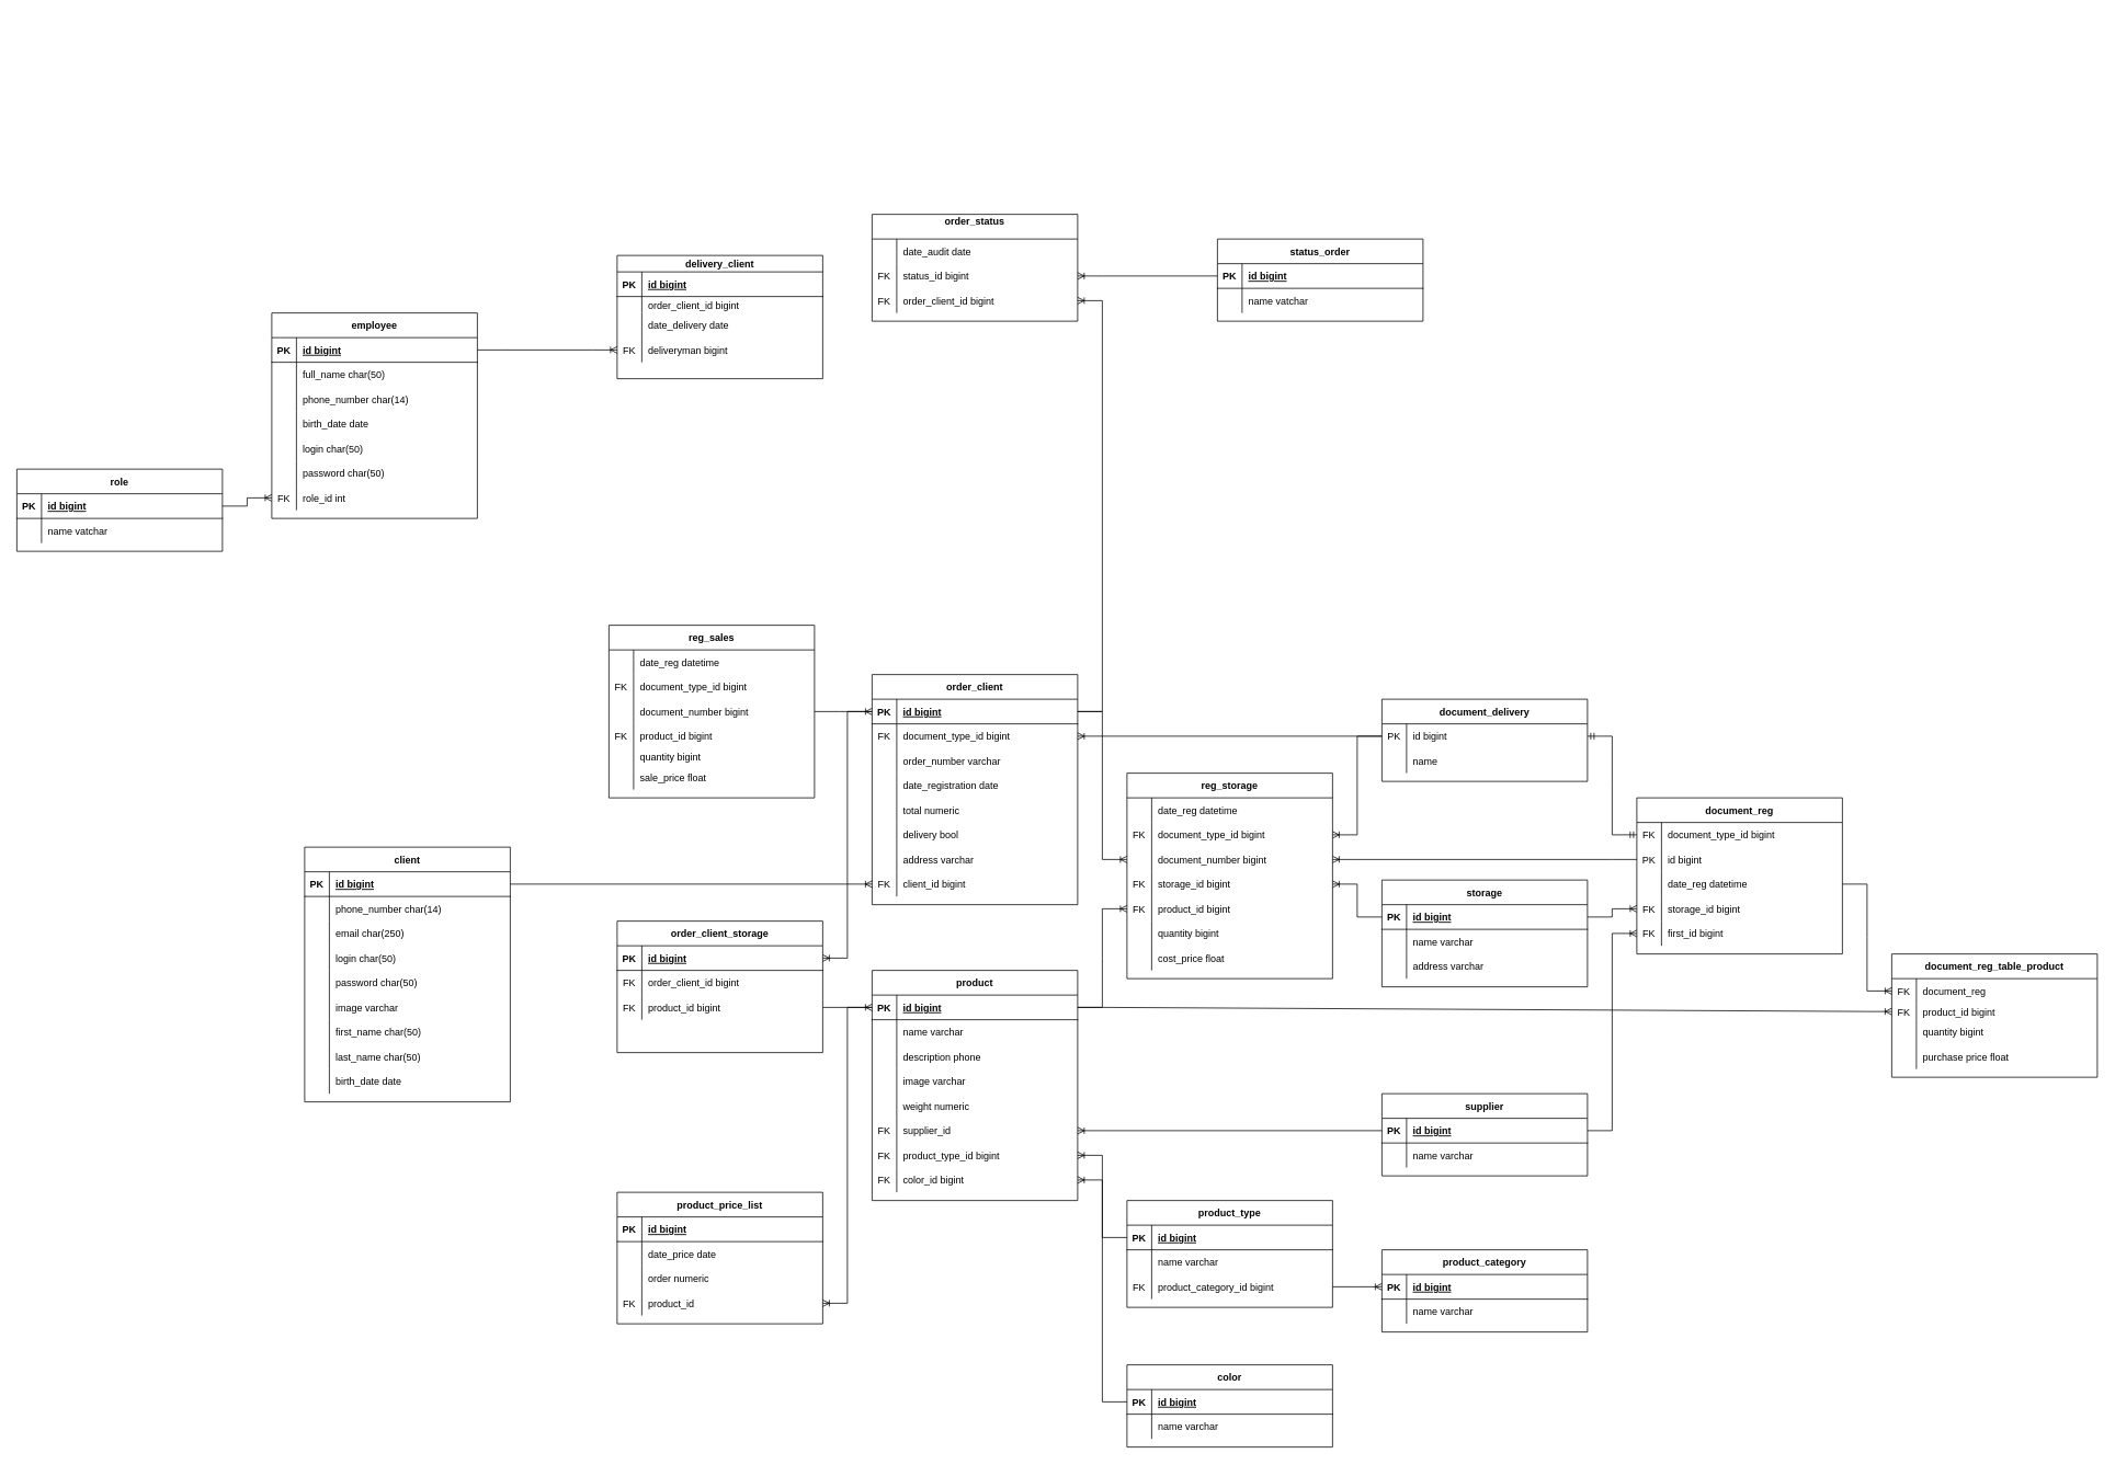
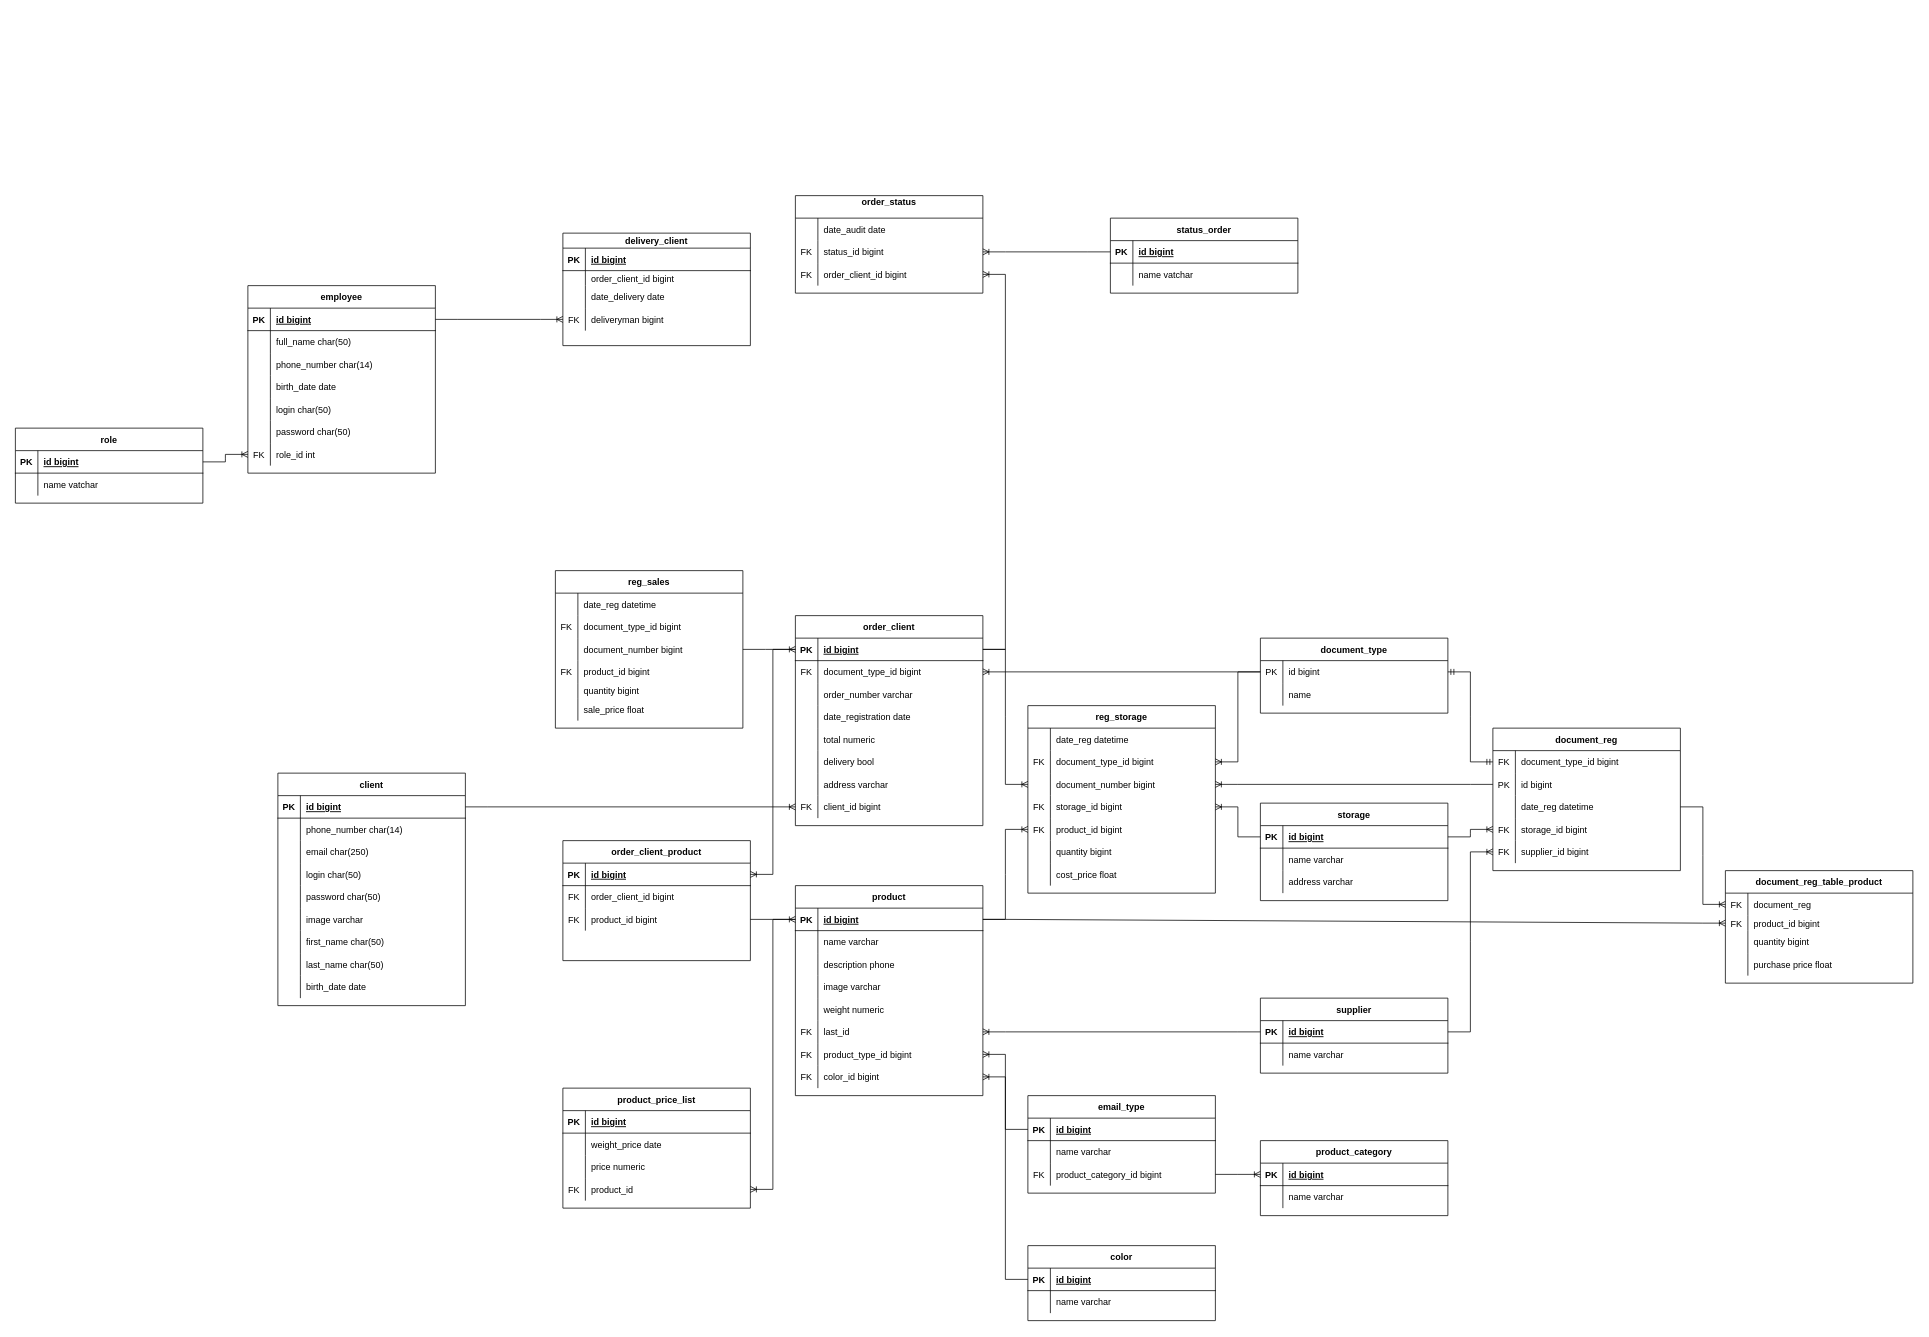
- <mxCell id="275" value="document_delivery" style="shape=table;startSize=30;container=1;collapsible=1;childLayout=tableLayout;fixedRows=1;rowLines=0;fontStyle=1;align=center;resizeLast=1;" vertex="1" parent="1"><mxGeometry x="1680" y="850" width="250" height="100" as="geometry" /></mxCell>
+ <mxCell id="275" value="document_type" style="shape=table;startSize=30;container=1;collapsible=1;childLayout=tableLayout;fixedRows=1;rowLines=0;fontStyle=1;align=center;resizeLast=1;" vertex="1" parent="1"><mxGeometry x="1680" y="850" width="250" height="100" as="geometry" /></mxCell>
- <mxCell id="180" value="order_client_storage" style="shape=table;startSize=30;container=1;collapsible=1;childLayout=tableLayout;fixedRows=1;rowLines=0;fontStyle=1;align=center;resizeLast=1;" parent="1" vertex="1"><mxGeometry x="750" y="1120" width="250" height="160" as="geometry" /></mxCell>
+ <mxCell id="180" value="order_client_product" style="shape=table;startSize=30;container=1;collapsible=1;childLayout=tableLayout;fixedRows=1;rowLines=0;fontStyle=1;align=center;resizeLast=1;" parent="1" vertex="1"><mxGeometry x="750" y="1120" width="250" height="160" as="geometry" /></mxCell>
- <mxCell id="256" value="first_id bigint" style="shape=partialRectangle;overflow=hidden;connectable=0;fillColor=none;top=0;left=0;bottom=0;right=0;align=left;spacingLeft=6;" vertex="1" parent="254"><mxGeometry x="30" width="220" height="30" as="geometry"><mxRectangle width="220" height="30" as="alternateBounds" /></mxGeometry></mxCell>
+ <mxCell id="256" value="supplier_id bigint" style="shape=partialRectangle;overflow=hidden;connectable=0;fillColor=none;top=0;left=0;bottom=0;right=0;align=left;spacingLeft=6;" vertex="1" parent="254"><mxGeometry x="30" width="220" height="30" as="geometry"><mxRectangle width="220" height="30" as="alternateBounds" /></mxGeometry></mxCell>
- <mxCell id="68" value="supplier_id" style="shape=partialRectangle;overflow=hidden;connectable=0;fillColor=none;top=0;left=0;bottom=0;right=0;align=left;spacingLeft=6;" parent="66" vertex="1"><mxGeometry x="30" width="220" height="30" as="geometry"><mxRectangle width="220" height="30" as="alternateBounds" /></mxGeometry></mxCell>
+ <mxCell id="68" value="last_id" style="shape=partialRectangle;overflow=hidden;connectable=0;fillColor=none;top=0;left=0;bottom=0;right=0;align=left;spacingLeft=6;" parent="66" vertex="1"><mxGeometry x="30" width="220" height="30" as="geometry"><mxRectangle width="220" height="30" as="alternateBounds" /></mxGeometry></mxCell>
- <mxCell id="39" value="product_type" style="shape=table;startSize=30;container=1;collapsible=1;childLayout=tableLayout;fixedRows=1;rowLines=0;fontStyle=1;align=center;resizeLast=1;" parent="1" vertex="1"><mxGeometry x="1370" y="1460" width="250" height="130" as="geometry" /></mxCell>
+ <mxCell id="39" value="email_type" style="shape=table;startSize=30;container=1;collapsible=1;childLayout=tableLayout;fixedRows=1;rowLines=0;fontStyle=1;align=center;resizeLast=1;" parent="1" vertex="1"><mxGeometry x="1370" y="1460" width="250" height="130" as="geometry" /></mxCell>
- <mxCell id="126" value="date_price date" style="shape=partialRectangle;overflow=hidden;connectable=0;fillColor=none;top=0;left=0;bottom=0;right=0;align=left;spacingLeft=6;" parent="124" vertex="1"><mxGeometry x="30" width="220" height="30" as="geometry"><mxRectangle width="220" height="30" as="alternateBounds" /></mxGeometry></mxCell>
+ <mxCell id="126" value="weight_price date" style="shape=partialRectangle;overflow=hidden;connectable=0;fillColor=none;top=0;left=0;bottom=0;right=0;align=left;spacingLeft=6;" parent="124" vertex="1"><mxGeometry x="30" width="220" height="30" as="geometry"><mxRectangle width="220" height="30" as="alternateBounds" /></mxGeometry></mxCell>
- <mxCell id="129" value="order numeric" style="shape=partialRectangle;overflow=hidden;connectable=0;fillColor=none;top=0;left=0;bottom=0;right=0;align=left;spacingLeft=6;" parent="127" vertex="1"><mxGeometry x="30" width="220" height="30" as="geometry"><mxRectangle width="220" height="30" as="alternateBounds" /></mxGeometry></mxCell>
+ <mxCell id="129" value="price numeric" style="shape=partialRectangle;overflow=hidden;connectable=0;fillColor=none;top=0;left=0;bottom=0;right=0;align=left;spacingLeft=6;" parent="127" vertex="1"><mxGeometry x="30" width="220" height="30" as="geometry"><mxRectangle width="220" height="30" as="alternateBounds" /></mxGeometry></mxCell>
